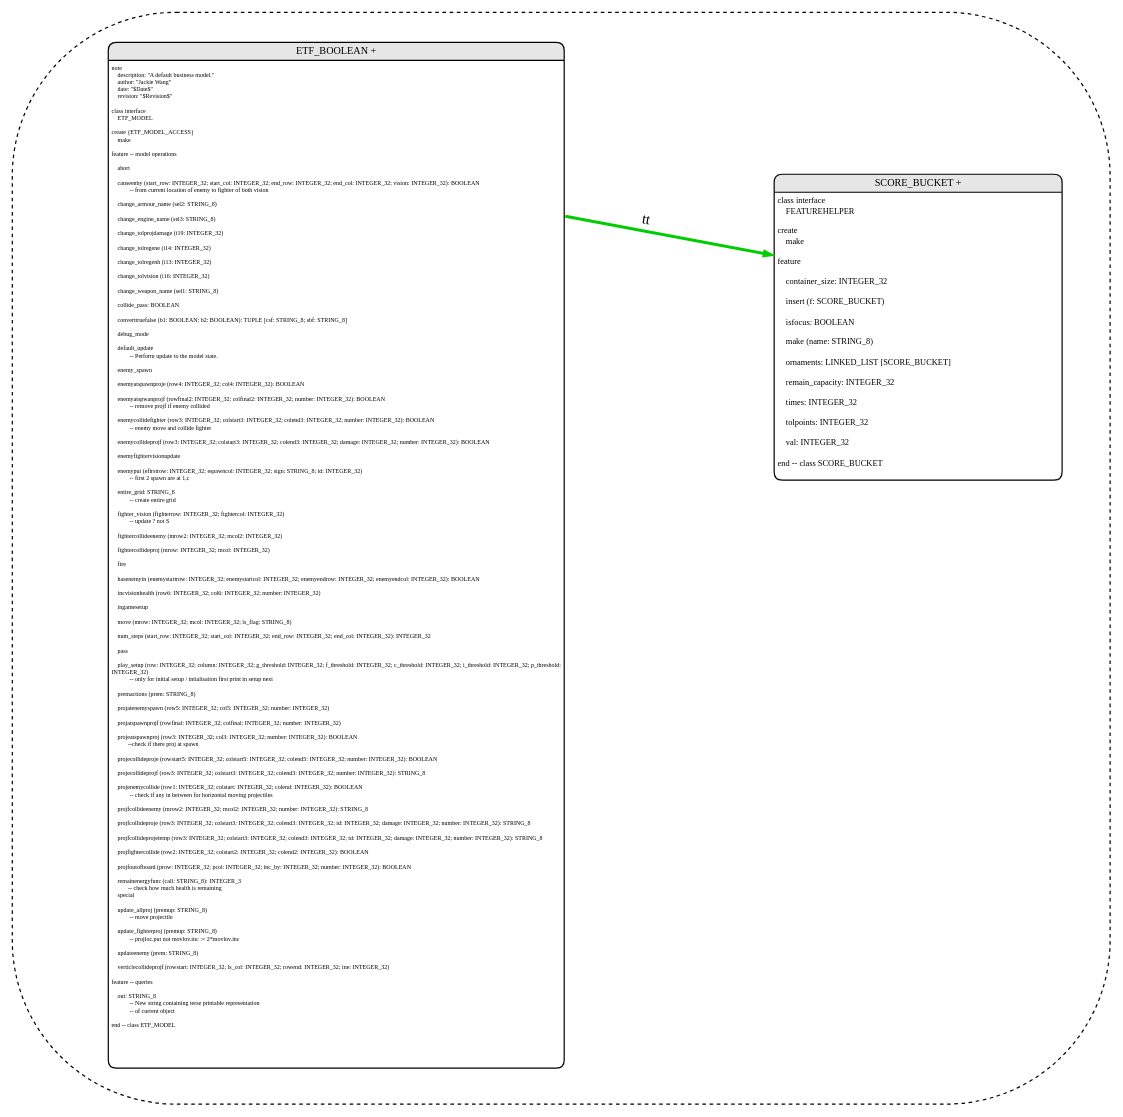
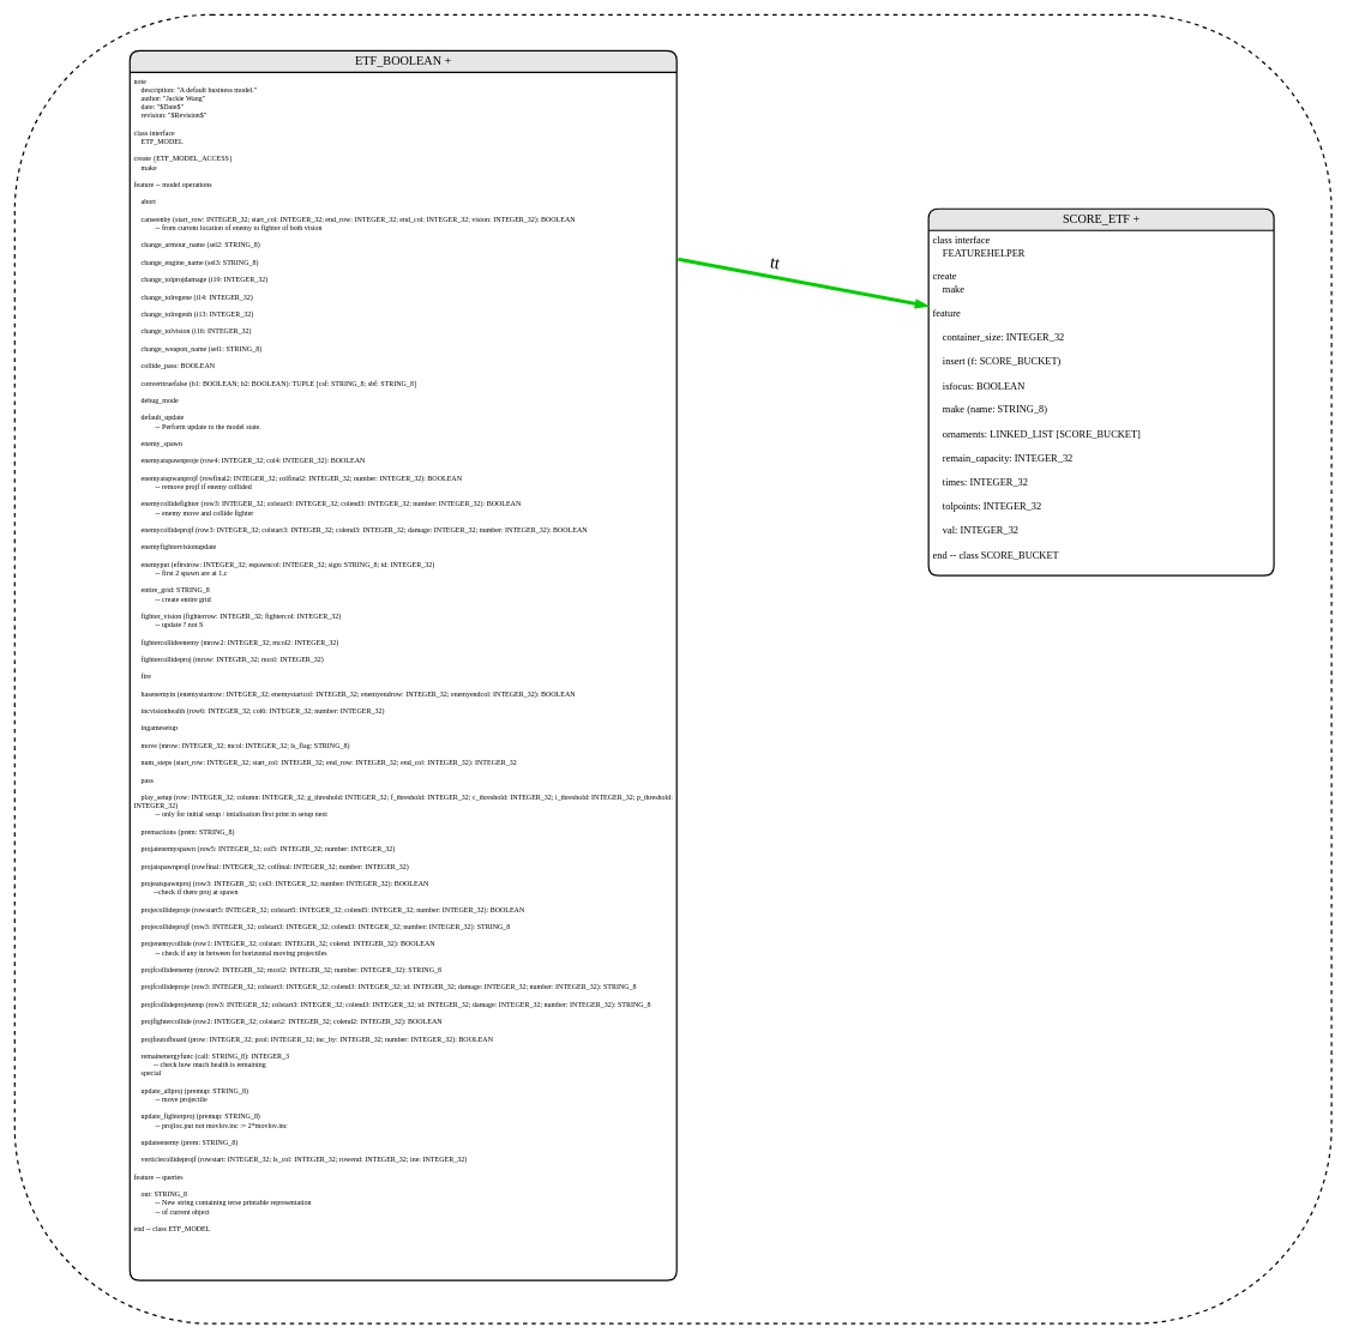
- <mxCell id="5" value="SCORE_BUCKET + " style="swimlane;html=1;childLayout=stackLayout;horizontal=1;startSize=30;horizontalStack=0;fillColor=#E6E6E6;fontColor=#000000;rounded=1;fontSize=17;fontStyle=0;strokeWidth=2;resizeParent=0;resizeLast=1;shadow=0;dashed=0;align=center;fontFamily=Verdena;" parent="1" vertex="1"><mxGeometry x="1290" y="290" width="480" height="510" as="geometry" /></mxCell>
+ <mxCell id="5" value="SCORE_ETF + " style="swimlane;html=1;childLayout=stackLayout;horizontal=1;startSize=30;horizontalStack=0;fillColor=#E6E6E6;fontColor=#000000;rounded=1;fontSize=17;fontStyle=0;strokeWidth=2;resizeParent=0;resizeLast=1;shadow=0;dashed=0;align=center;fontFamily=Verdena;" parent="1" vertex="1"><mxGeometry x="1290" y="290" width="480" height="510" as="geometry" /></mxCell>
